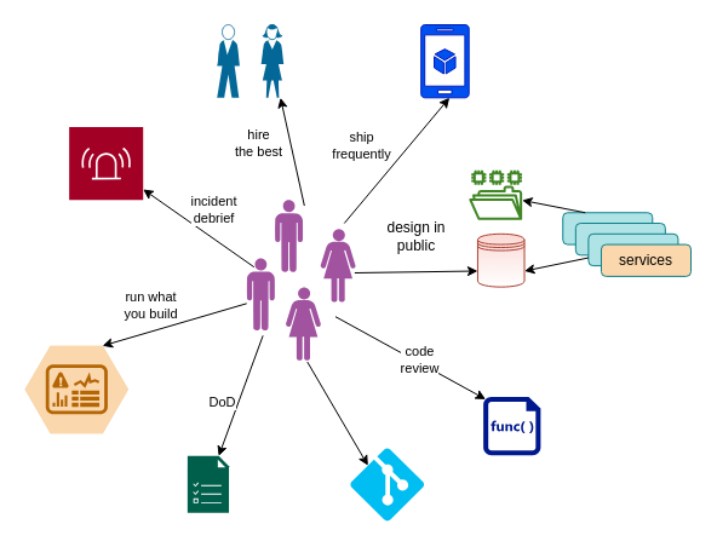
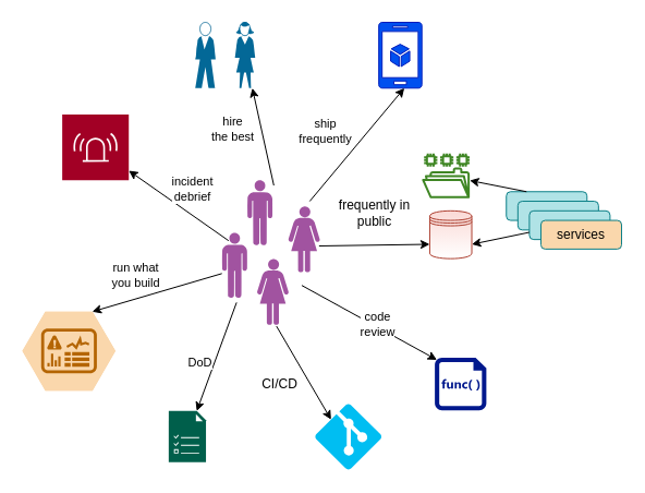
- <mxCell id="19" value="design in public" style="text;html=1;strokeColor=none;fillColor=none;align=center;verticalAlign=middle;whiteSpace=wrap;rounded=0;" vertex="1" parent="2"><mxGeometry x="287.018" y="156.765" width="73.281" height="36.176" as="geometry" /></mxCell>
+ <mxCell id="19" value="frequently in public" style="text;html=1;strokeColor=none;fillColor=none;align=center;verticalAlign=middle;whiteSpace=wrap;rounded=0;" vertex="1" parent="2"><mxGeometry x="287.018" y="156.765" width="73.281" height="36.176" as="geometry" /></mxCell>
+ <mxCell id="20" value="CI/CD" style="text;html=1;strokeColor=none;fillColor=none;align=center;verticalAlign=middle;whiteSpace=wrap;rounded=0;" vertex="1" parent="2"><mxGeometry x="199.691" y="313.529" width="73.281" height="36.176" as="geometry" /></mxCell>
